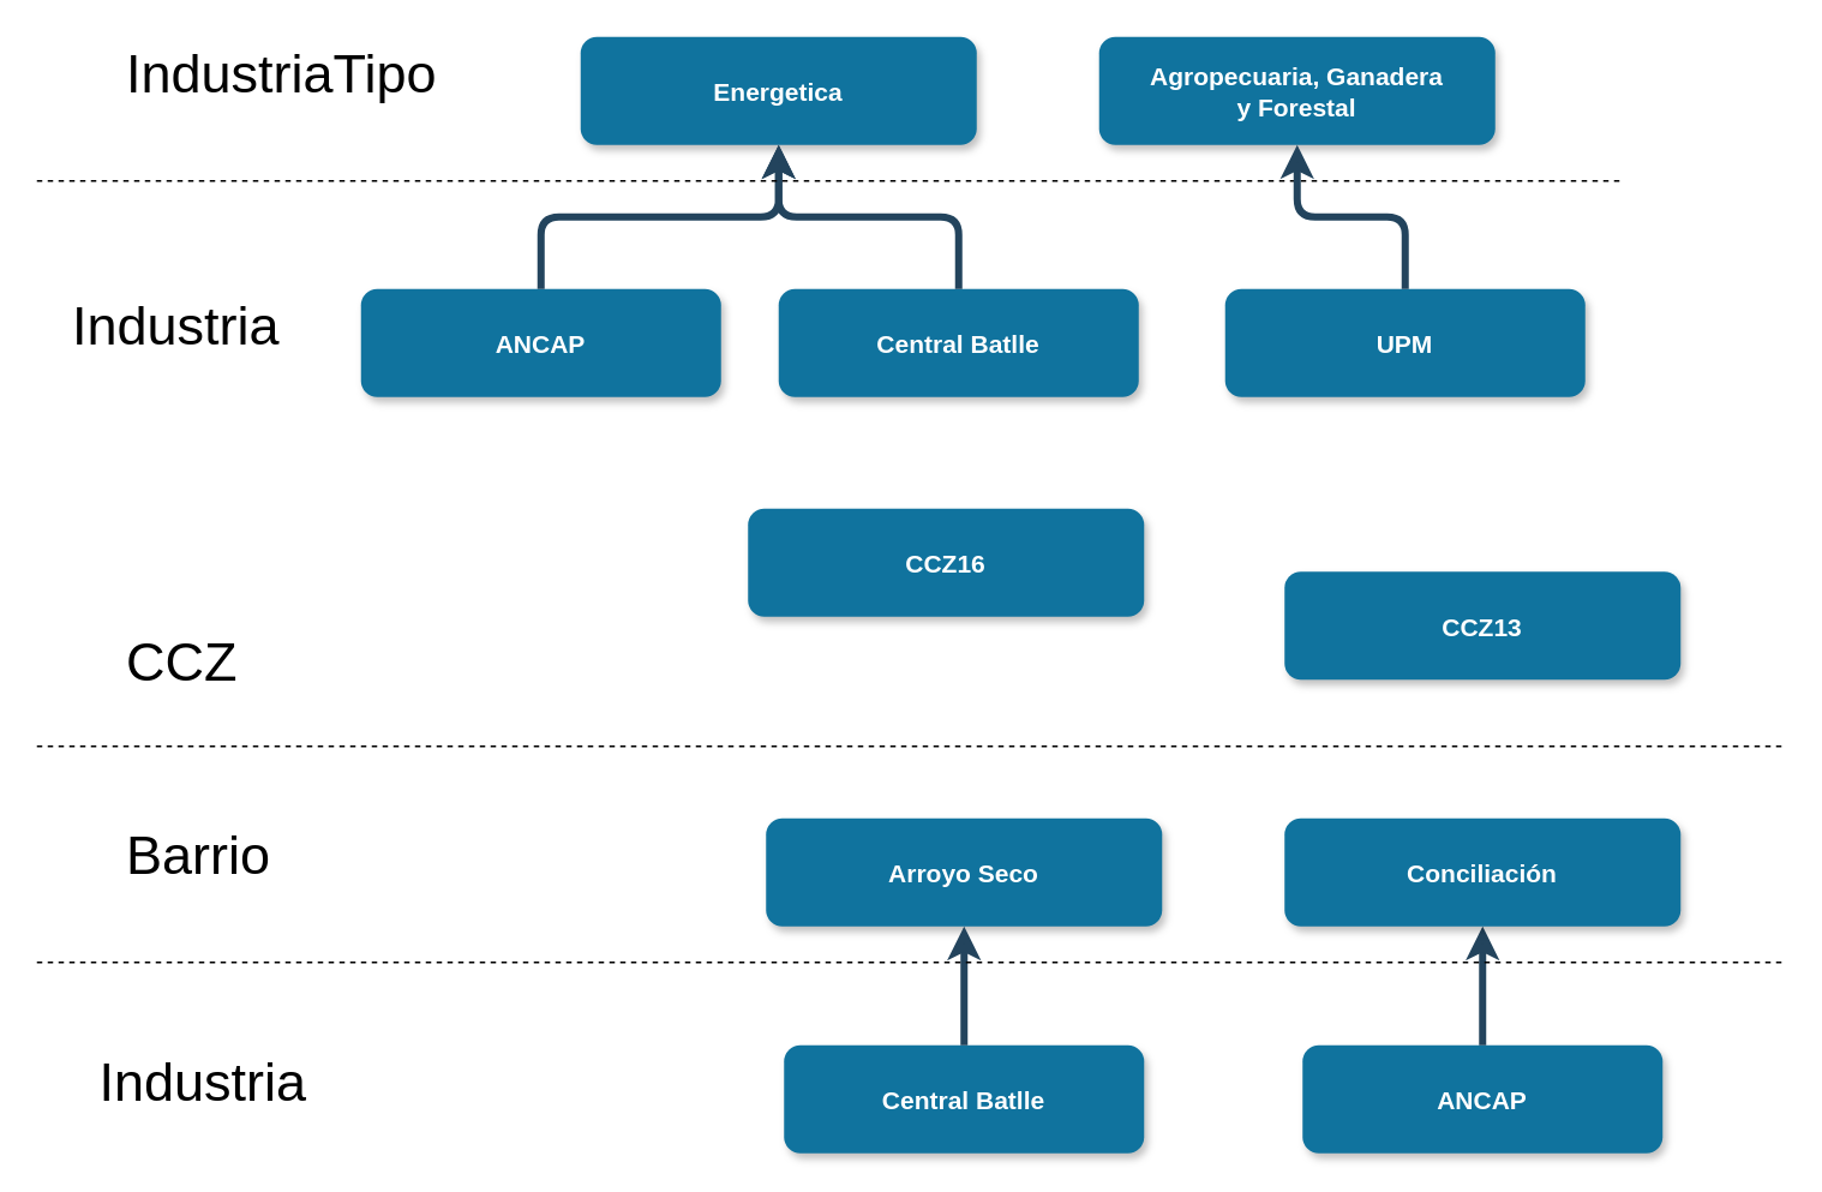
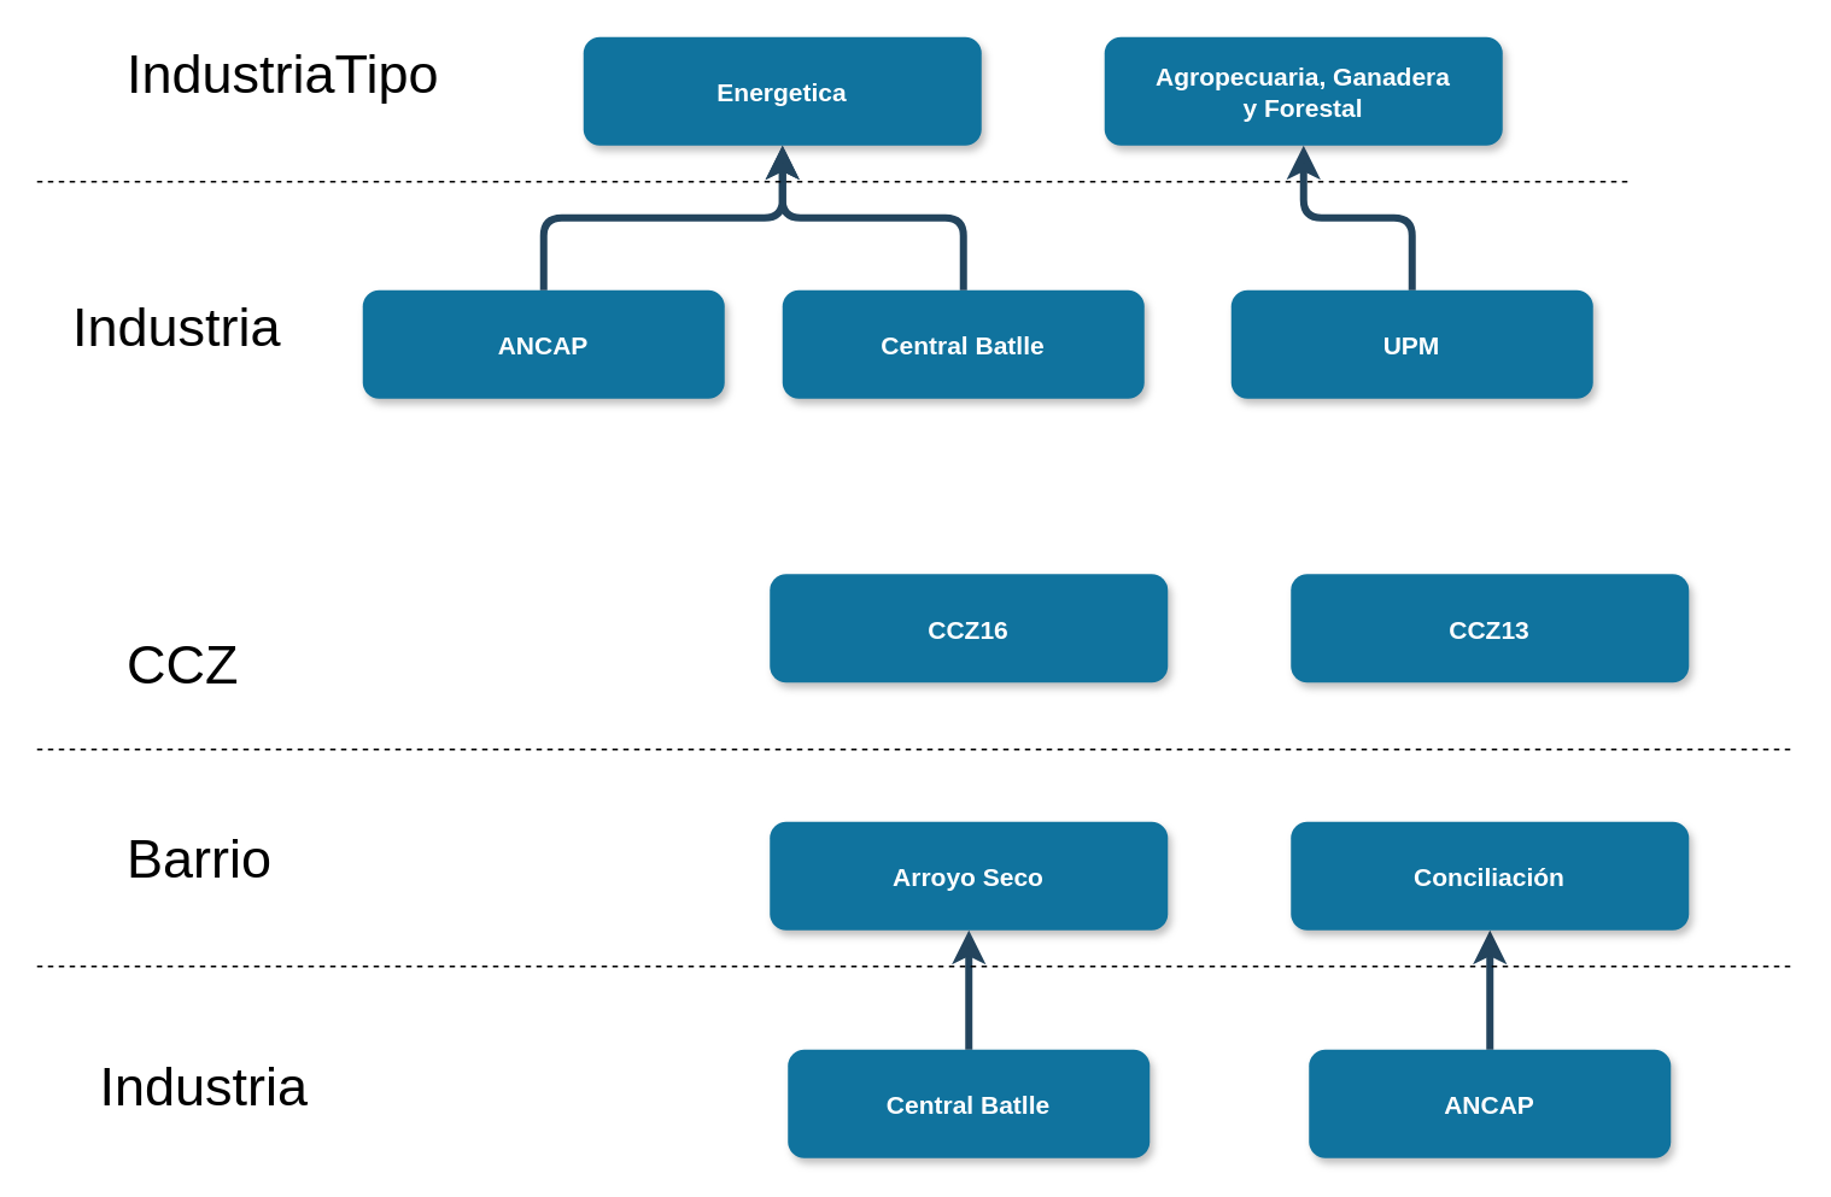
- <mxCell id="23" value="CCZ16" style="rounded=1;fillColor=#10739E;strokeColor=none;shadow=1;gradientColor=none;fontStyle=1;fontColor=#FFFFFF;fontSize=14;" vertex="1" parent="1"><mxGeometry x="415" y="282" width="220" height="60" as="geometry" /></mxCell>
+ <mxCell id="23" value="CCZ16" style="rounded=1;fillColor=#10739E;strokeColor=none;shadow=1;gradientColor=none;fontStyle=1;fontColor=#FFFFFF;fontSize=14;" vertex="1" parent="1"><mxGeometry x="425" y="317" width="220" height="60" as="geometry" /></mxCell>
